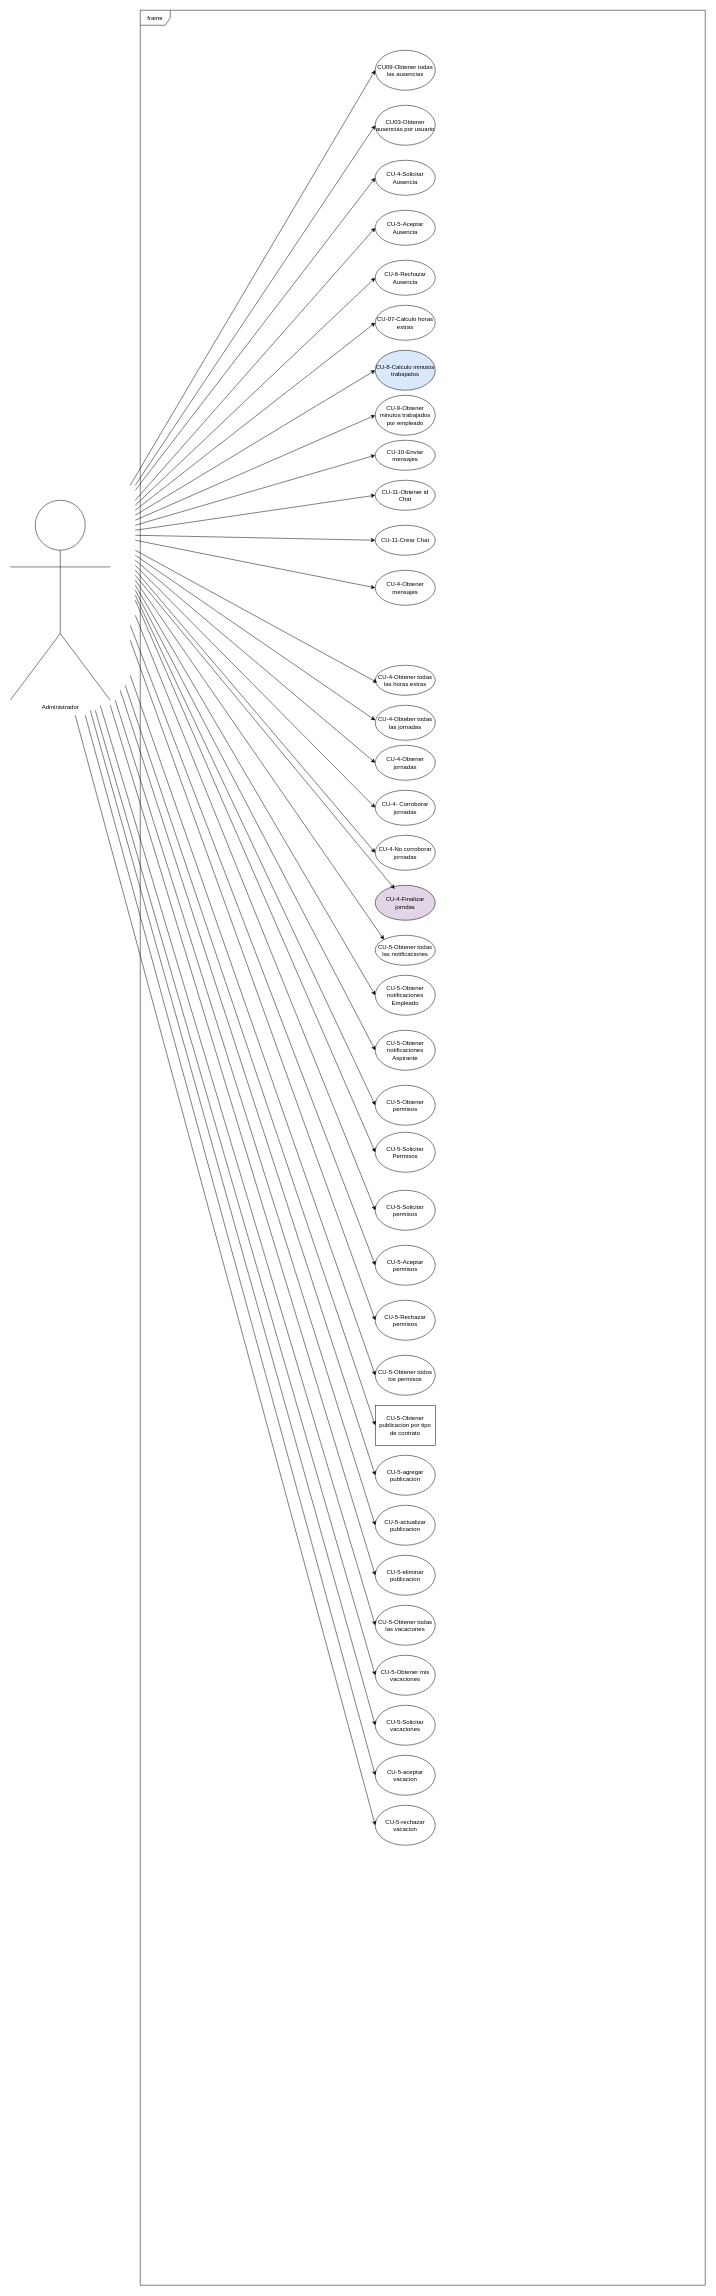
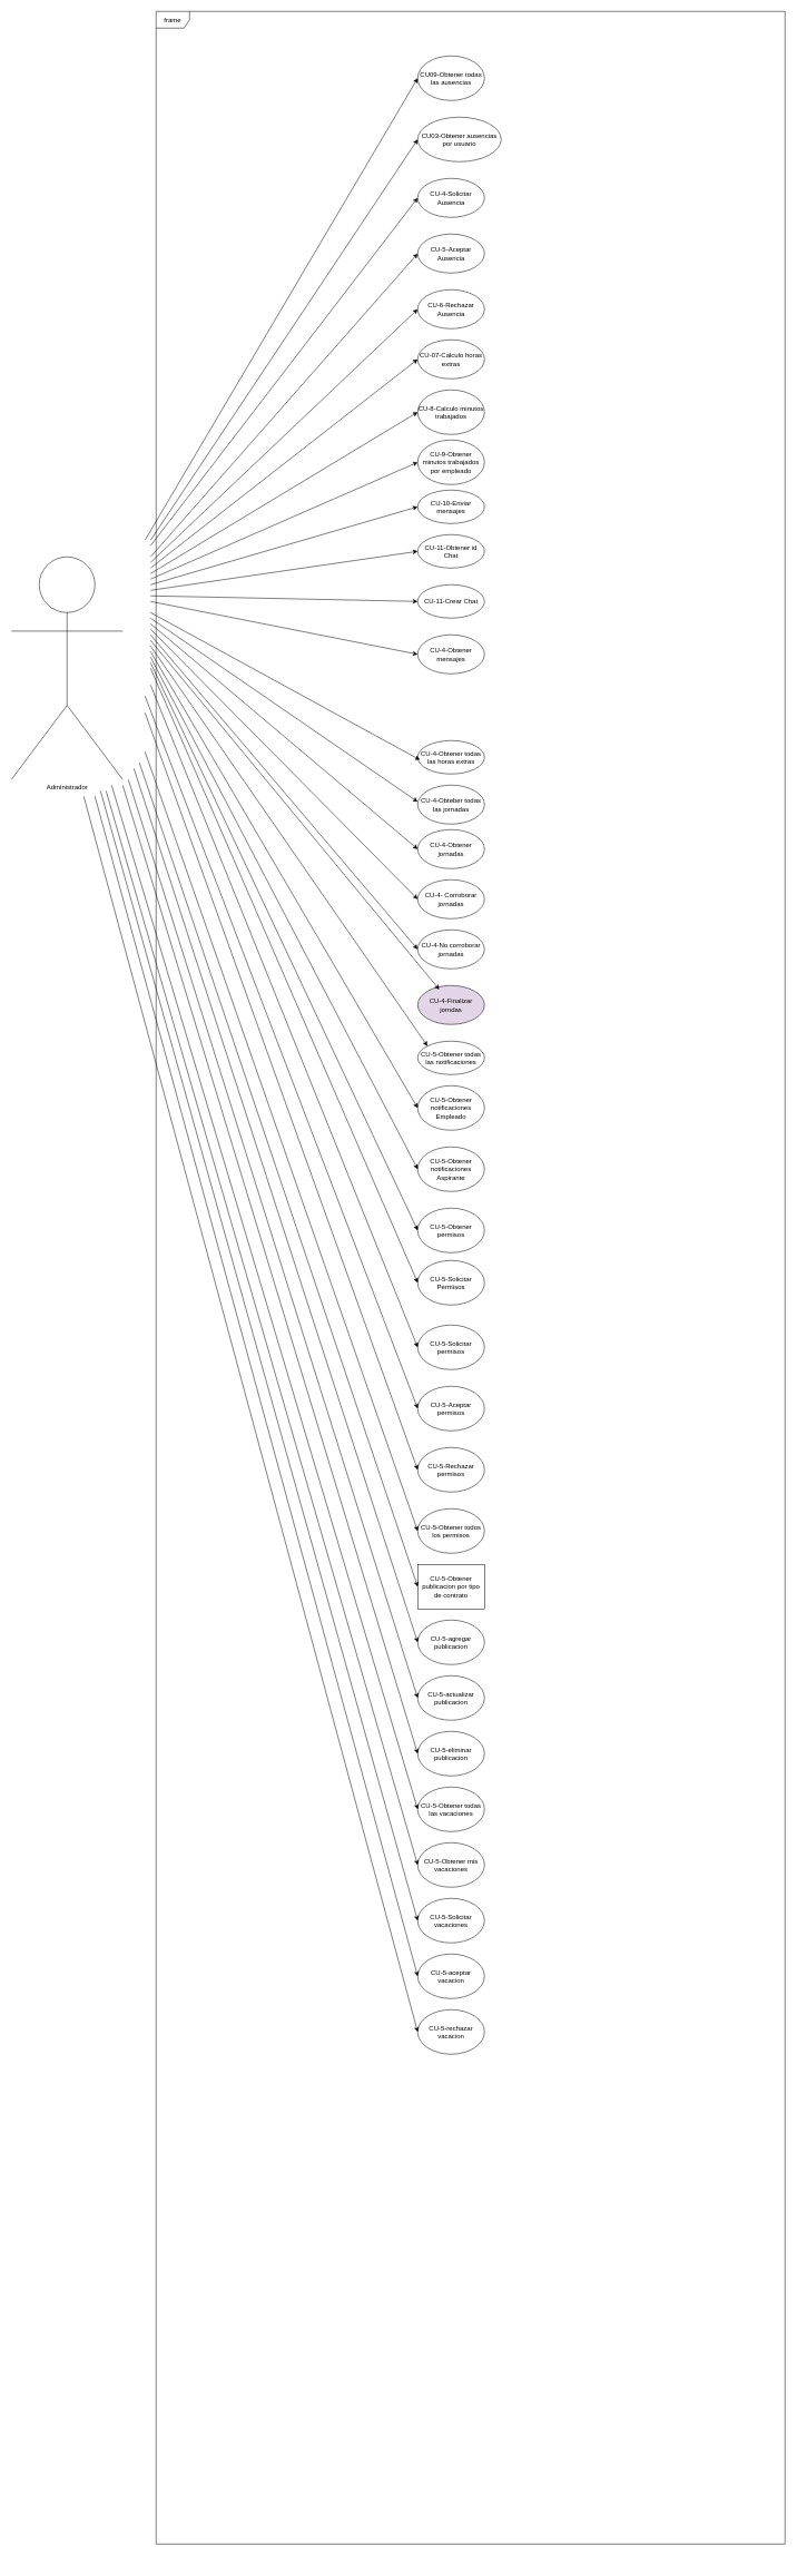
- <mxCell id="5" value="CU03-Obtener ausencias por usuario" style="ellipse;whiteSpace=wrap;html=1;" parent="1" vertex="1"><mxGeometry x="750" y="210" width="120" height="80" as="geometry" /></mxCell>
+ <mxCell id="5" value="CU03-Obtener ausencias por usuario" style="ellipse;whiteSpace=wrap;html=1;" parent="1" vertex="1"><mxGeometry x="750" y="210" width="150" height="80" as="geometry" /></mxCell>
- <mxCell id="6" value="CU-8-Calculo minutos trabajados" style="ellipse;whiteSpace=wrap;html=1;fillColor=#dae8fc;" parent="1" vertex="1"><mxGeometry x="750" y="700" width="120" height="80" as="geometry" /></mxCell>
+ <mxCell id="6" value="CU-8-Calculo minutos trabajados" style="ellipse;whiteSpace=wrap;html=1;" parent="1" vertex="1"><mxGeometry x="750" y="700" width="120" height="80" as="geometry" /></mxCell>
